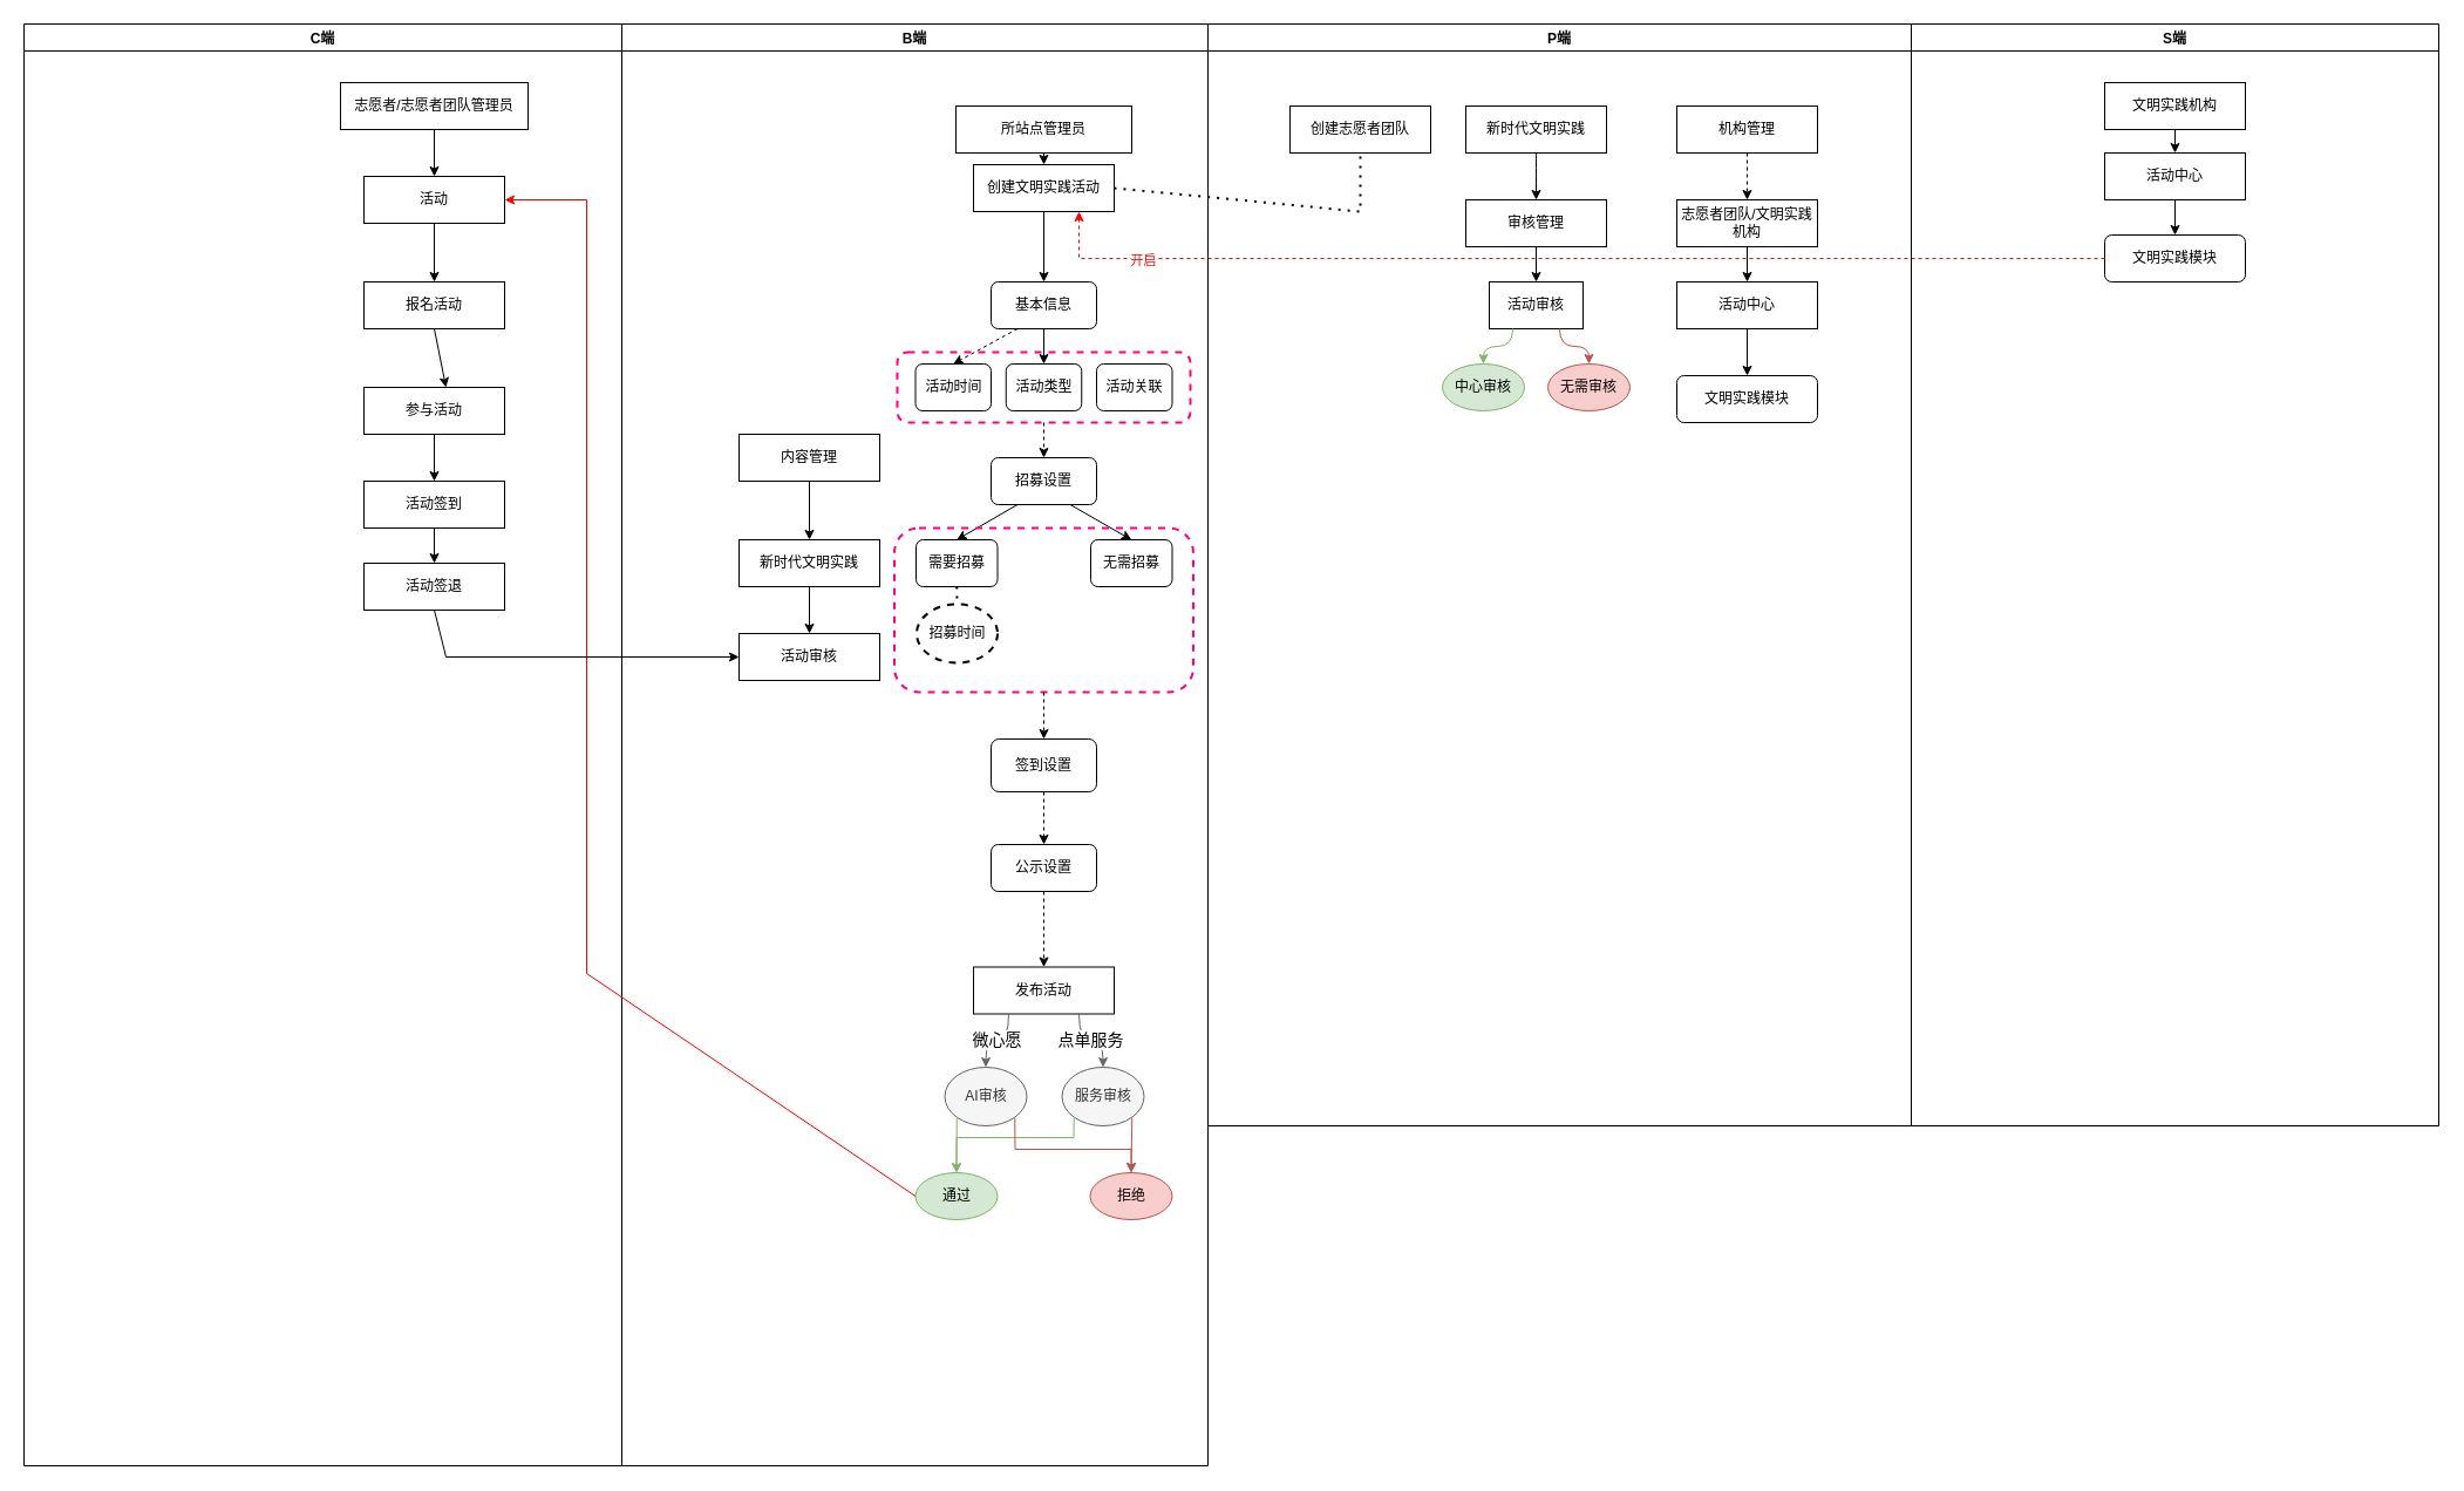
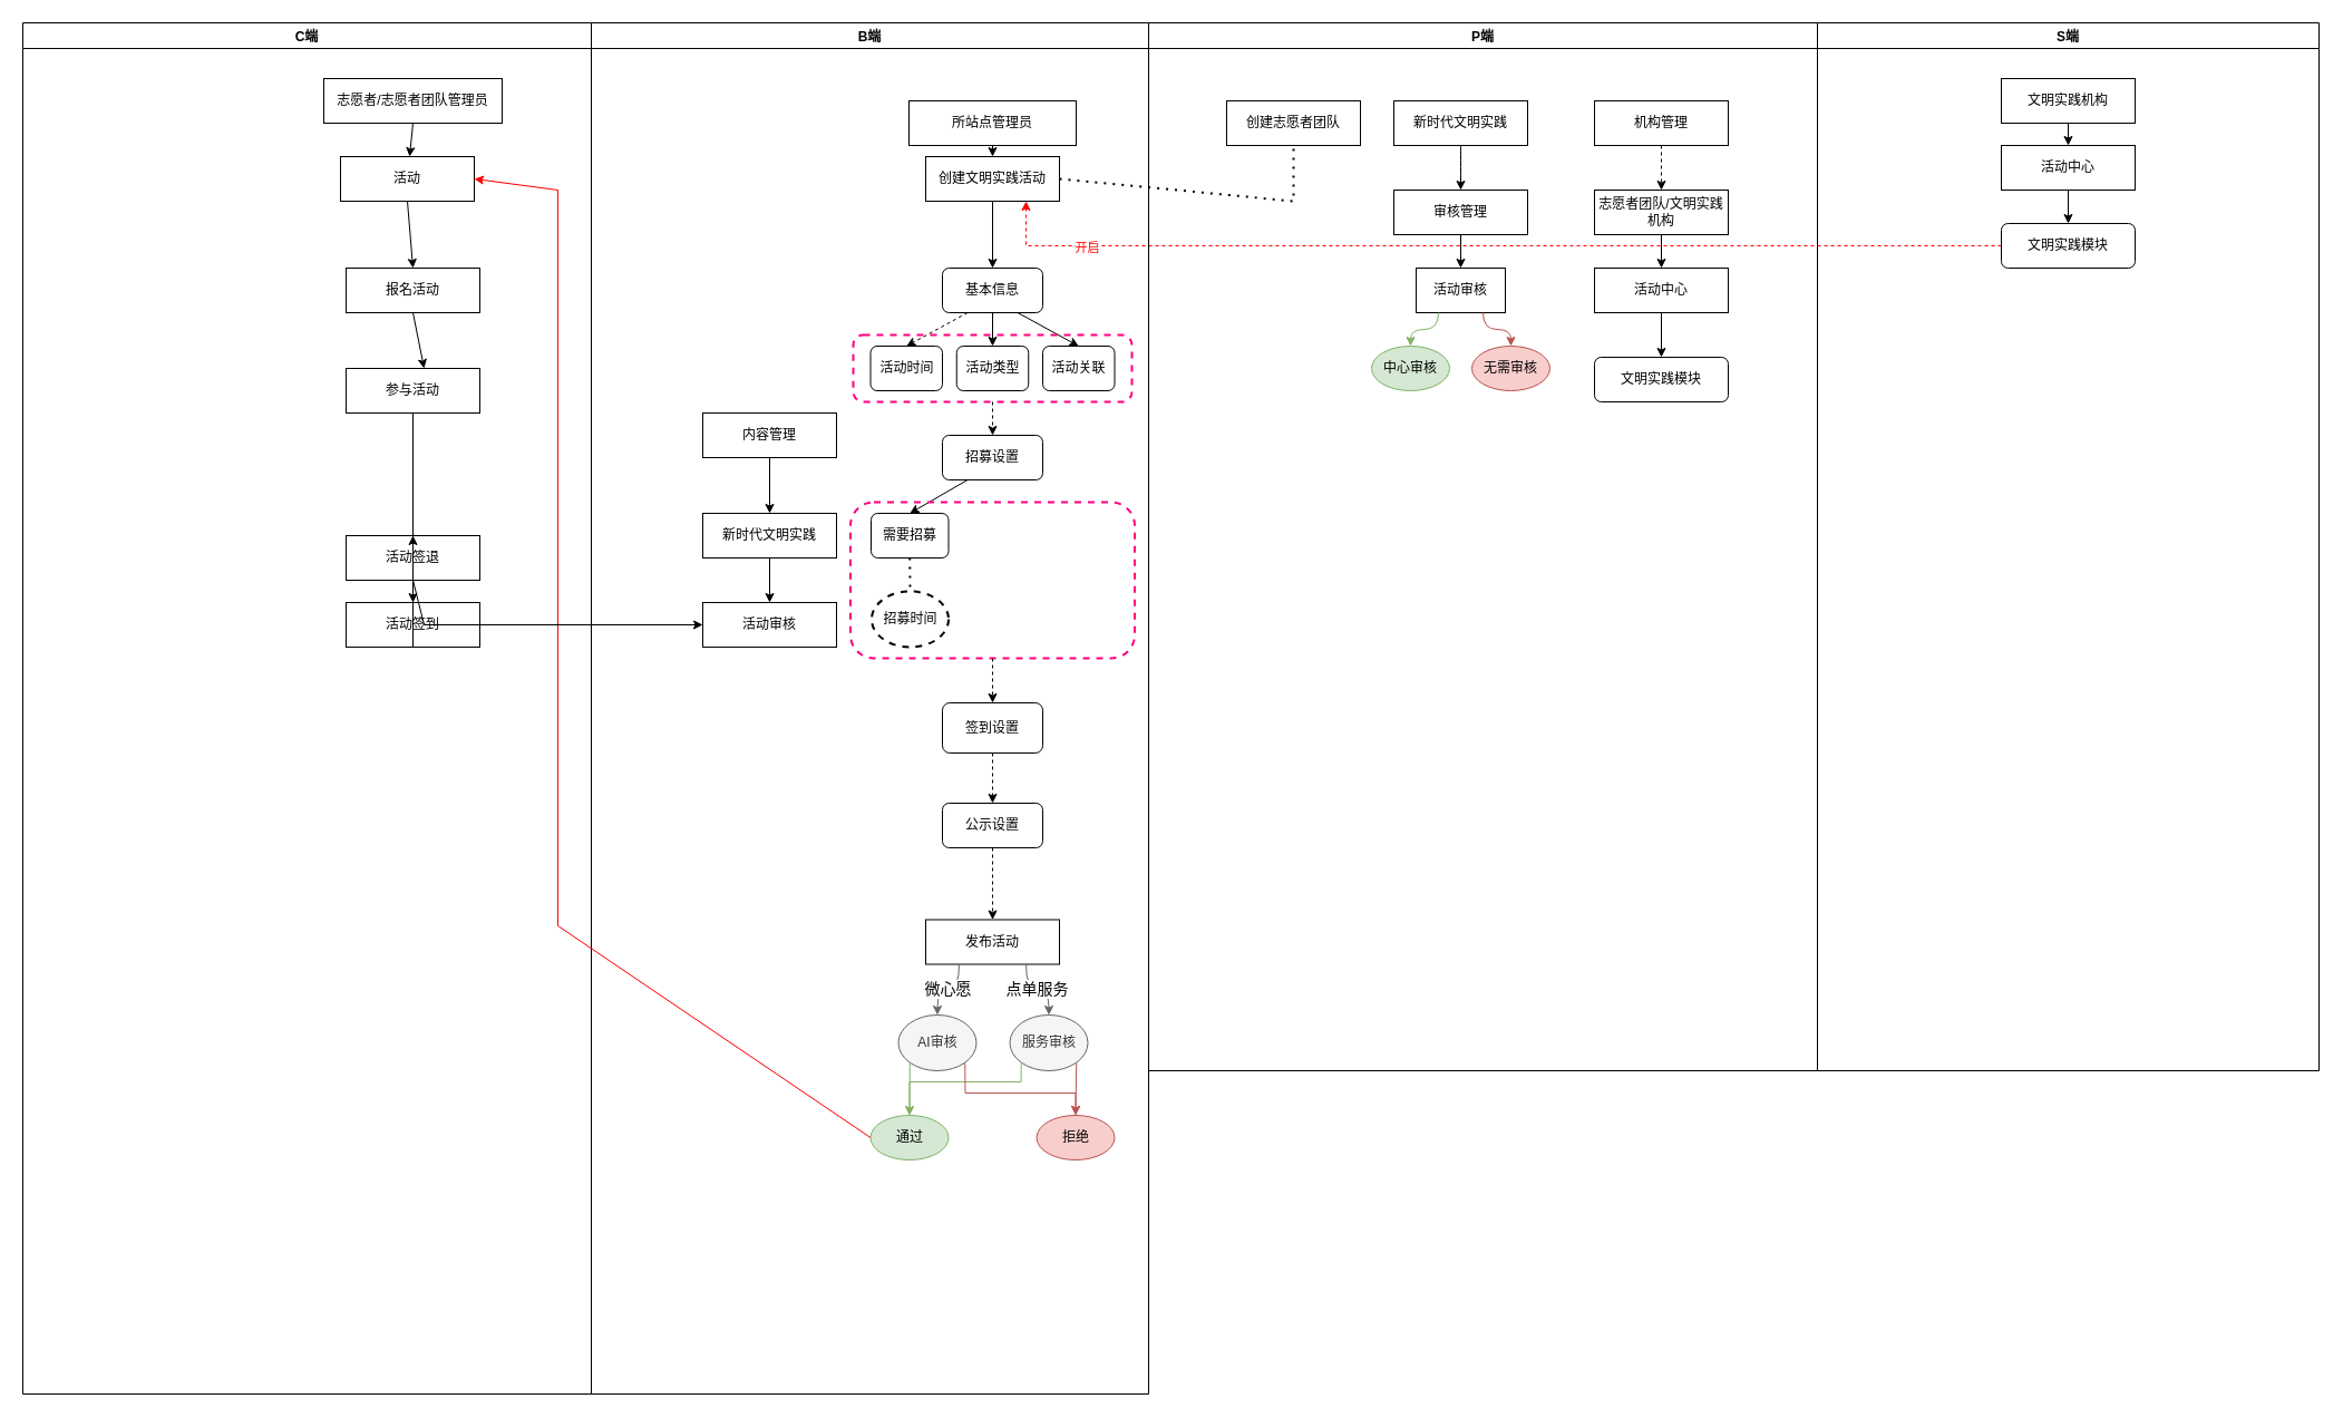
- <mxCell id="3" value="活动" style="rounded=0;whiteSpace=wrap;html=1;" parent="2" vertex="1"><mxGeometry x="290" y="130" width="120" height="40" as="geometry" /></mxCell>
+ <mxCell id="3" value="活动" style="rounded=0;whiteSpace=wrap;html=1;" parent="2" vertex="1"><mxGeometry x="285" y="120" width="120" height="40" as="geometry" /></mxCell>
+ <mxCell id="41" value="" style="endArrow=classic;html=1;rounded=0;exitX=0.75;exitY=1;exitDx=0;exitDy=0;entryX=0.5;entryY=0;entryDx=0;entryDy=0;" edge="1" parent="13" source="17" target="44"><mxGeometry width="50" height="50" relative="1" as="geometry"><mxPoint x="380" y="290" as="sourcePoint" /><mxPoint x="407.926" y="284.105" as="targetPoint" /></mxGeometry></mxCell>
- <mxCell id="9" value="活动签到" style="rounded=0;whiteSpace=wrap;html=1;" parent="2" vertex="1"><mxGeometry x="290" y="390" width="120" height="40" as="geometry" /></mxCell>
+ <mxCell id="9" value="活动签到" style="rounded=0;whiteSpace=wrap;html=1;" parent="2" vertex="1"><mxGeometry x="290" y="520" width="120" height="40" as="geometry" /></mxCell>
- <mxCell id="50" value="" style="endArrow=classic;html=1;rounded=0;exitX=0.75;exitY=1;exitDx=0;exitDy=0;entryX=0.5;entryY=0;entryDx=0;entryDy=0;" edge="1" parent="13" source="35" target="49"><mxGeometry width="50" height="50" relative="1" as="geometry"><mxPoint x="480" y="430" as="sourcePoint" /><mxPoint x="420" y="430" as="targetPoint" /></mxGeometry></mxCell>
- <mxCell id="49" value="无需招募" style="rounded=1;whiteSpace=wrap;html=1;strokeColor=#000000;strokeWidth=1;fillColor=default;" vertex="1" parent="13"><mxGeometry x="400" y="440" width="69.5" height="40" as="geometry" /></mxCell>
- <mxCell id="51" value="招募时间" style="ellipse;whiteSpace=wrap;html=1;strokeColor=#000000;strokeWidth=2;fillColor=default;dashed=1;" vertex="1" parent="13"><mxGeometry x="251.5" y="495" width="69" height="50" as="geometry" /></mxCell>
+ <mxCell id="51" value="招募时间" style="ellipse;whiteSpace=wrap;html=1;strokeColor=#000000;strokeWidth=2;fillColor=default;dashed=1;" vertex="1" parent="13"><mxGeometry x="251.5" y="510" width="69" height="50" as="geometry" /></mxCell>
